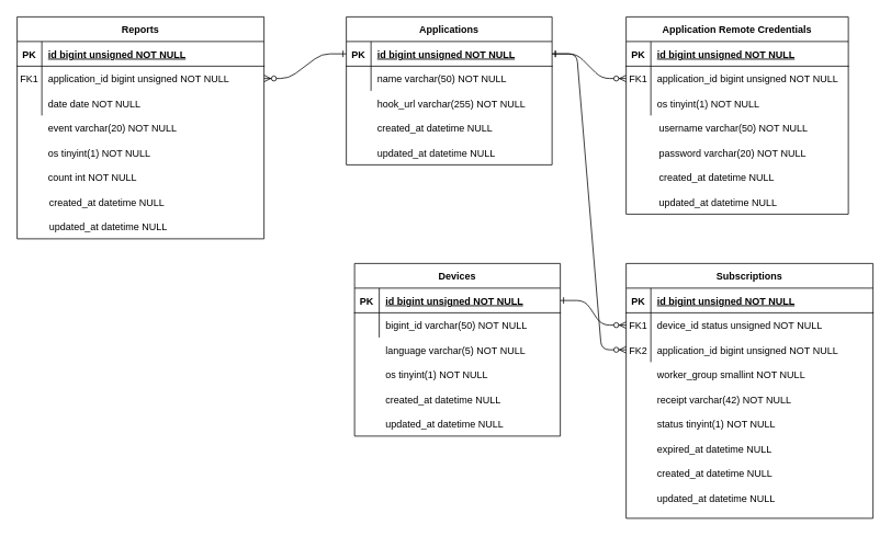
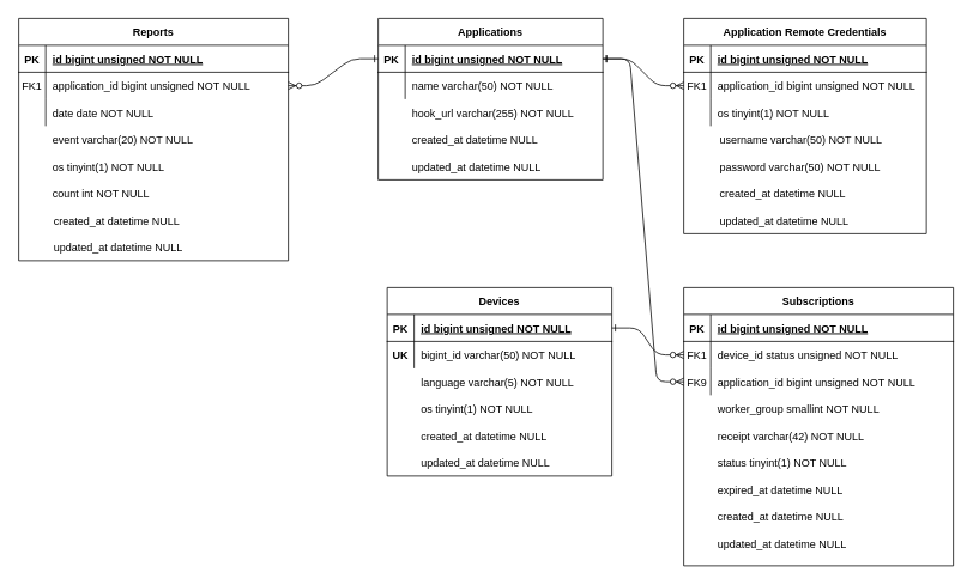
- <mxCell id="38" value="password varchar(20) NOT NULL" style="shape=partialRectangle;overflow=hidden;connectable=0;fillColor=none;top=0;left=0;bottom=0;right=0;align=left;spacingLeft=6;" parent="26" vertex="1"><mxGeometry x="32.4" y="150" width="237.6" height="30" as="geometry"><mxRectangle width="220" height="30" as="alternateBounds" /></mxGeometry></mxCell>
+ <mxCell id="38" value="password varchar(50) NOT NULL" style="shape=partialRectangle;overflow=hidden;connectable=0;fillColor=none;top=0;left=0;bottom=0;right=0;align=left;spacingLeft=6;" parent="26" vertex="1"><mxGeometry x="32.4" y="150" width="237.6" height="30" as="geometry"><mxRectangle width="220" height="30" as="alternateBounds" /></mxGeometry></mxCell>
+ <mxCell id="14" value="UK" style="shape=partialRectangle;overflow=hidden;connectable=0;fillColor=none;top=0;left=0;bottom=0;right=0;fontStyle=1;" vertex="1" parent="2"><mxGeometry y="60" width="30" height="30" as="geometry"><mxRectangle width="30" height="30" as="alternateBounds" /></mxGeometry></mxCell>
- <mxCell id="61" value="FK2" style="shape=partialRectangle;overflow=hidden;connectable=0;fillColor=none;top=0;left=0;bottom=0;right=0;" vertex="1" parent="44"><mxGeometry y="90" width="30" height="30" as="geometry"><mxRectangle width="30" height="30" as="alternateBounds" /></mxGeometry></mxCell>
+ <mxCell id="61" value="FK9" style="shape=partialRectangle;overflow=hidden;connectable=0;fillColor=none;top=0;left=0;bottom=0;right=0;" vertex="1" parent="44"><mxGeometry y="90" width="30" height="30" as="geometry"><mxRectangle width="30" height="30" as="alternateBounds" /></mxGeometry></mxCell>
